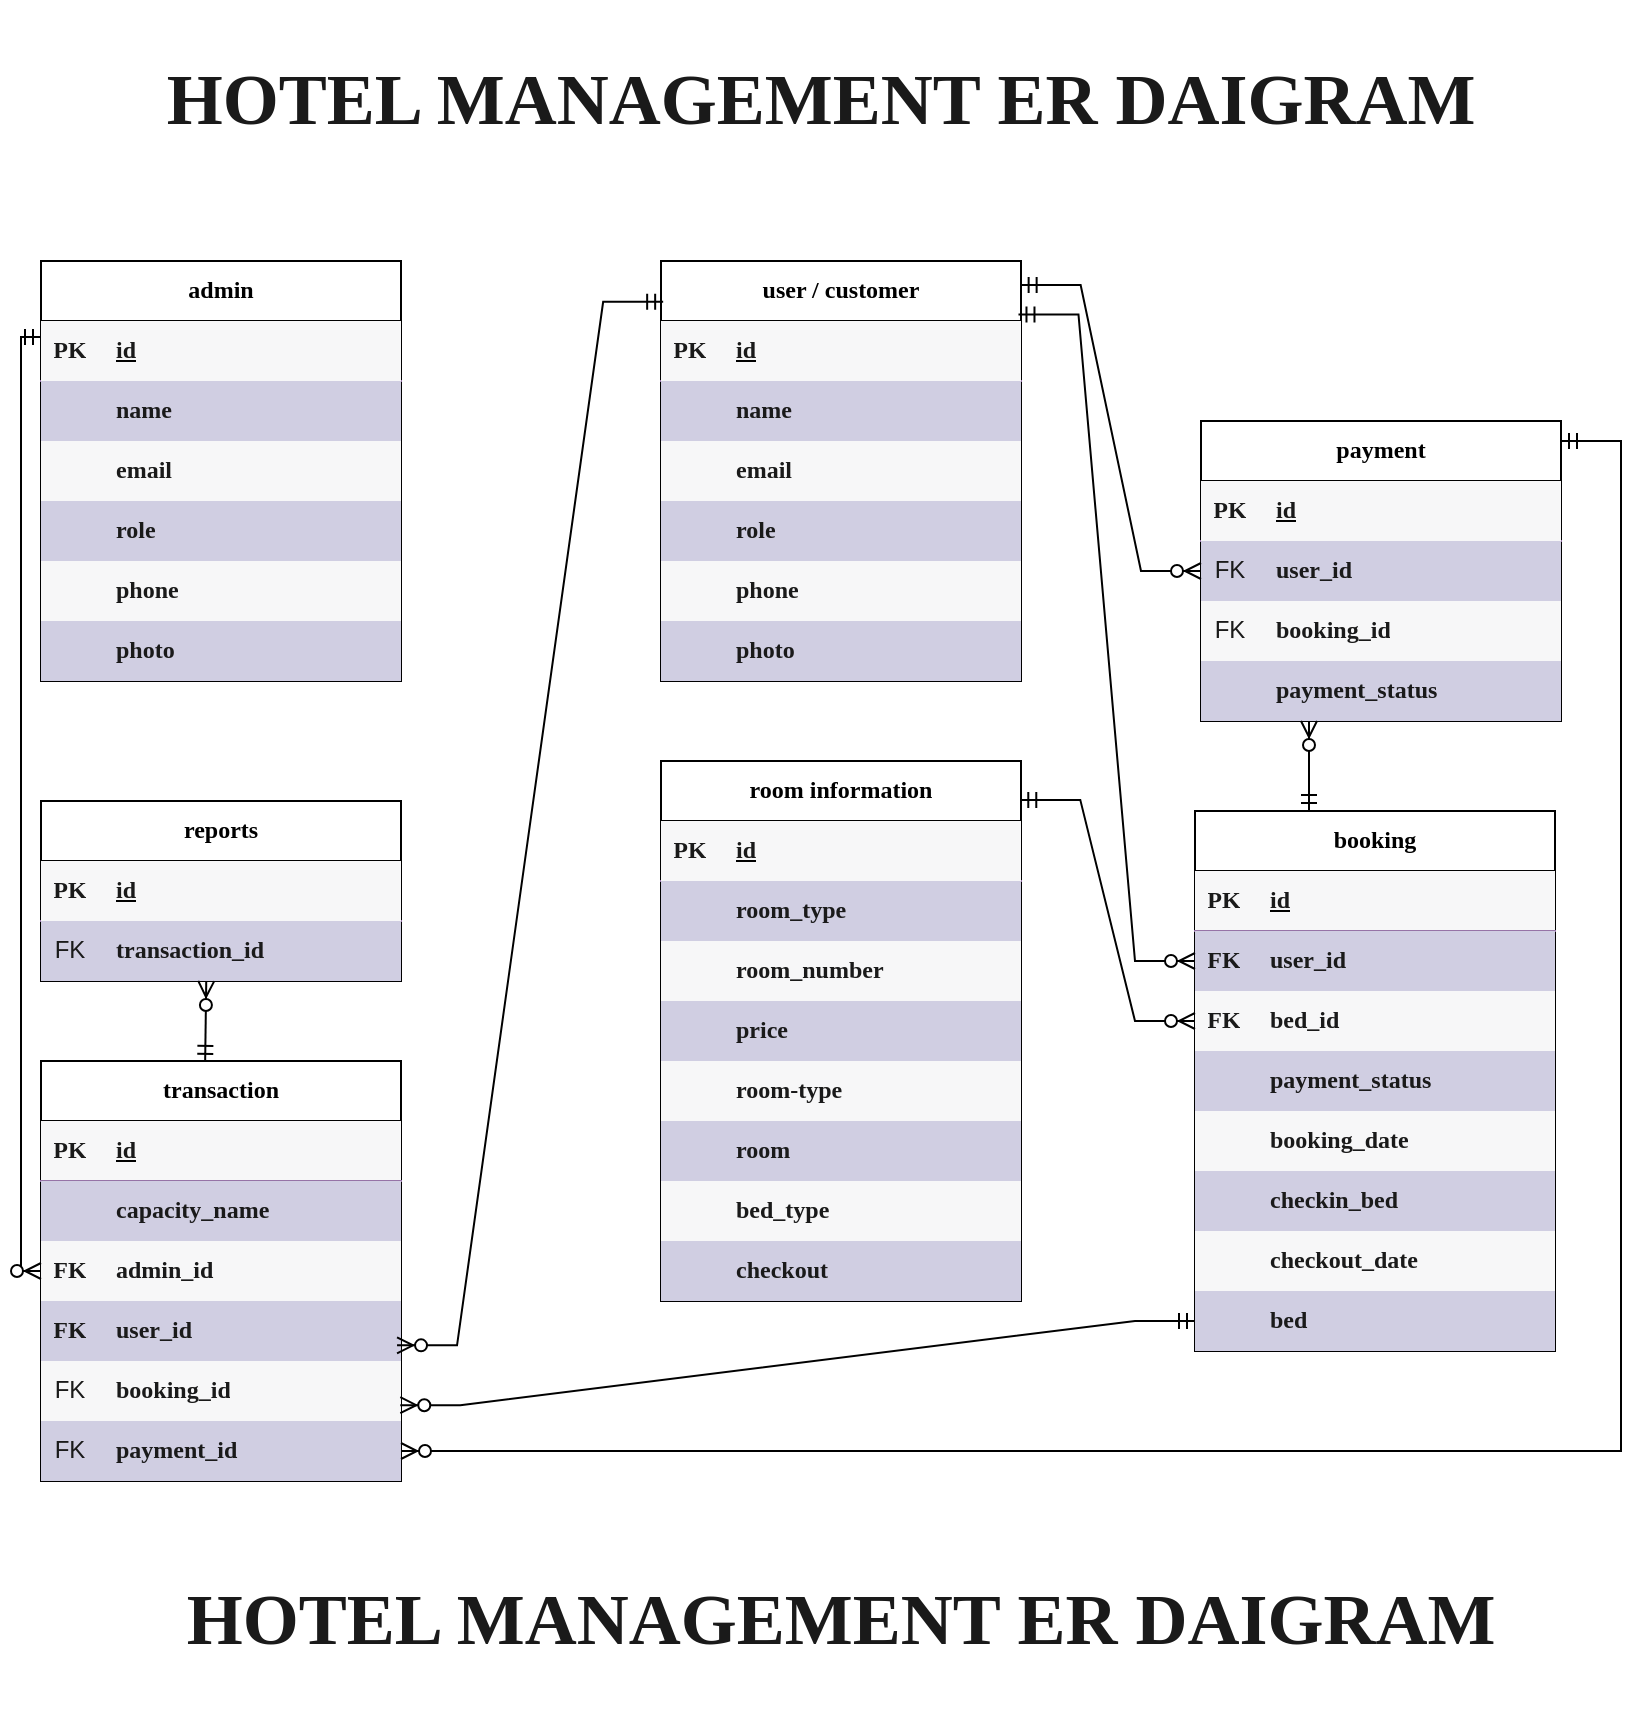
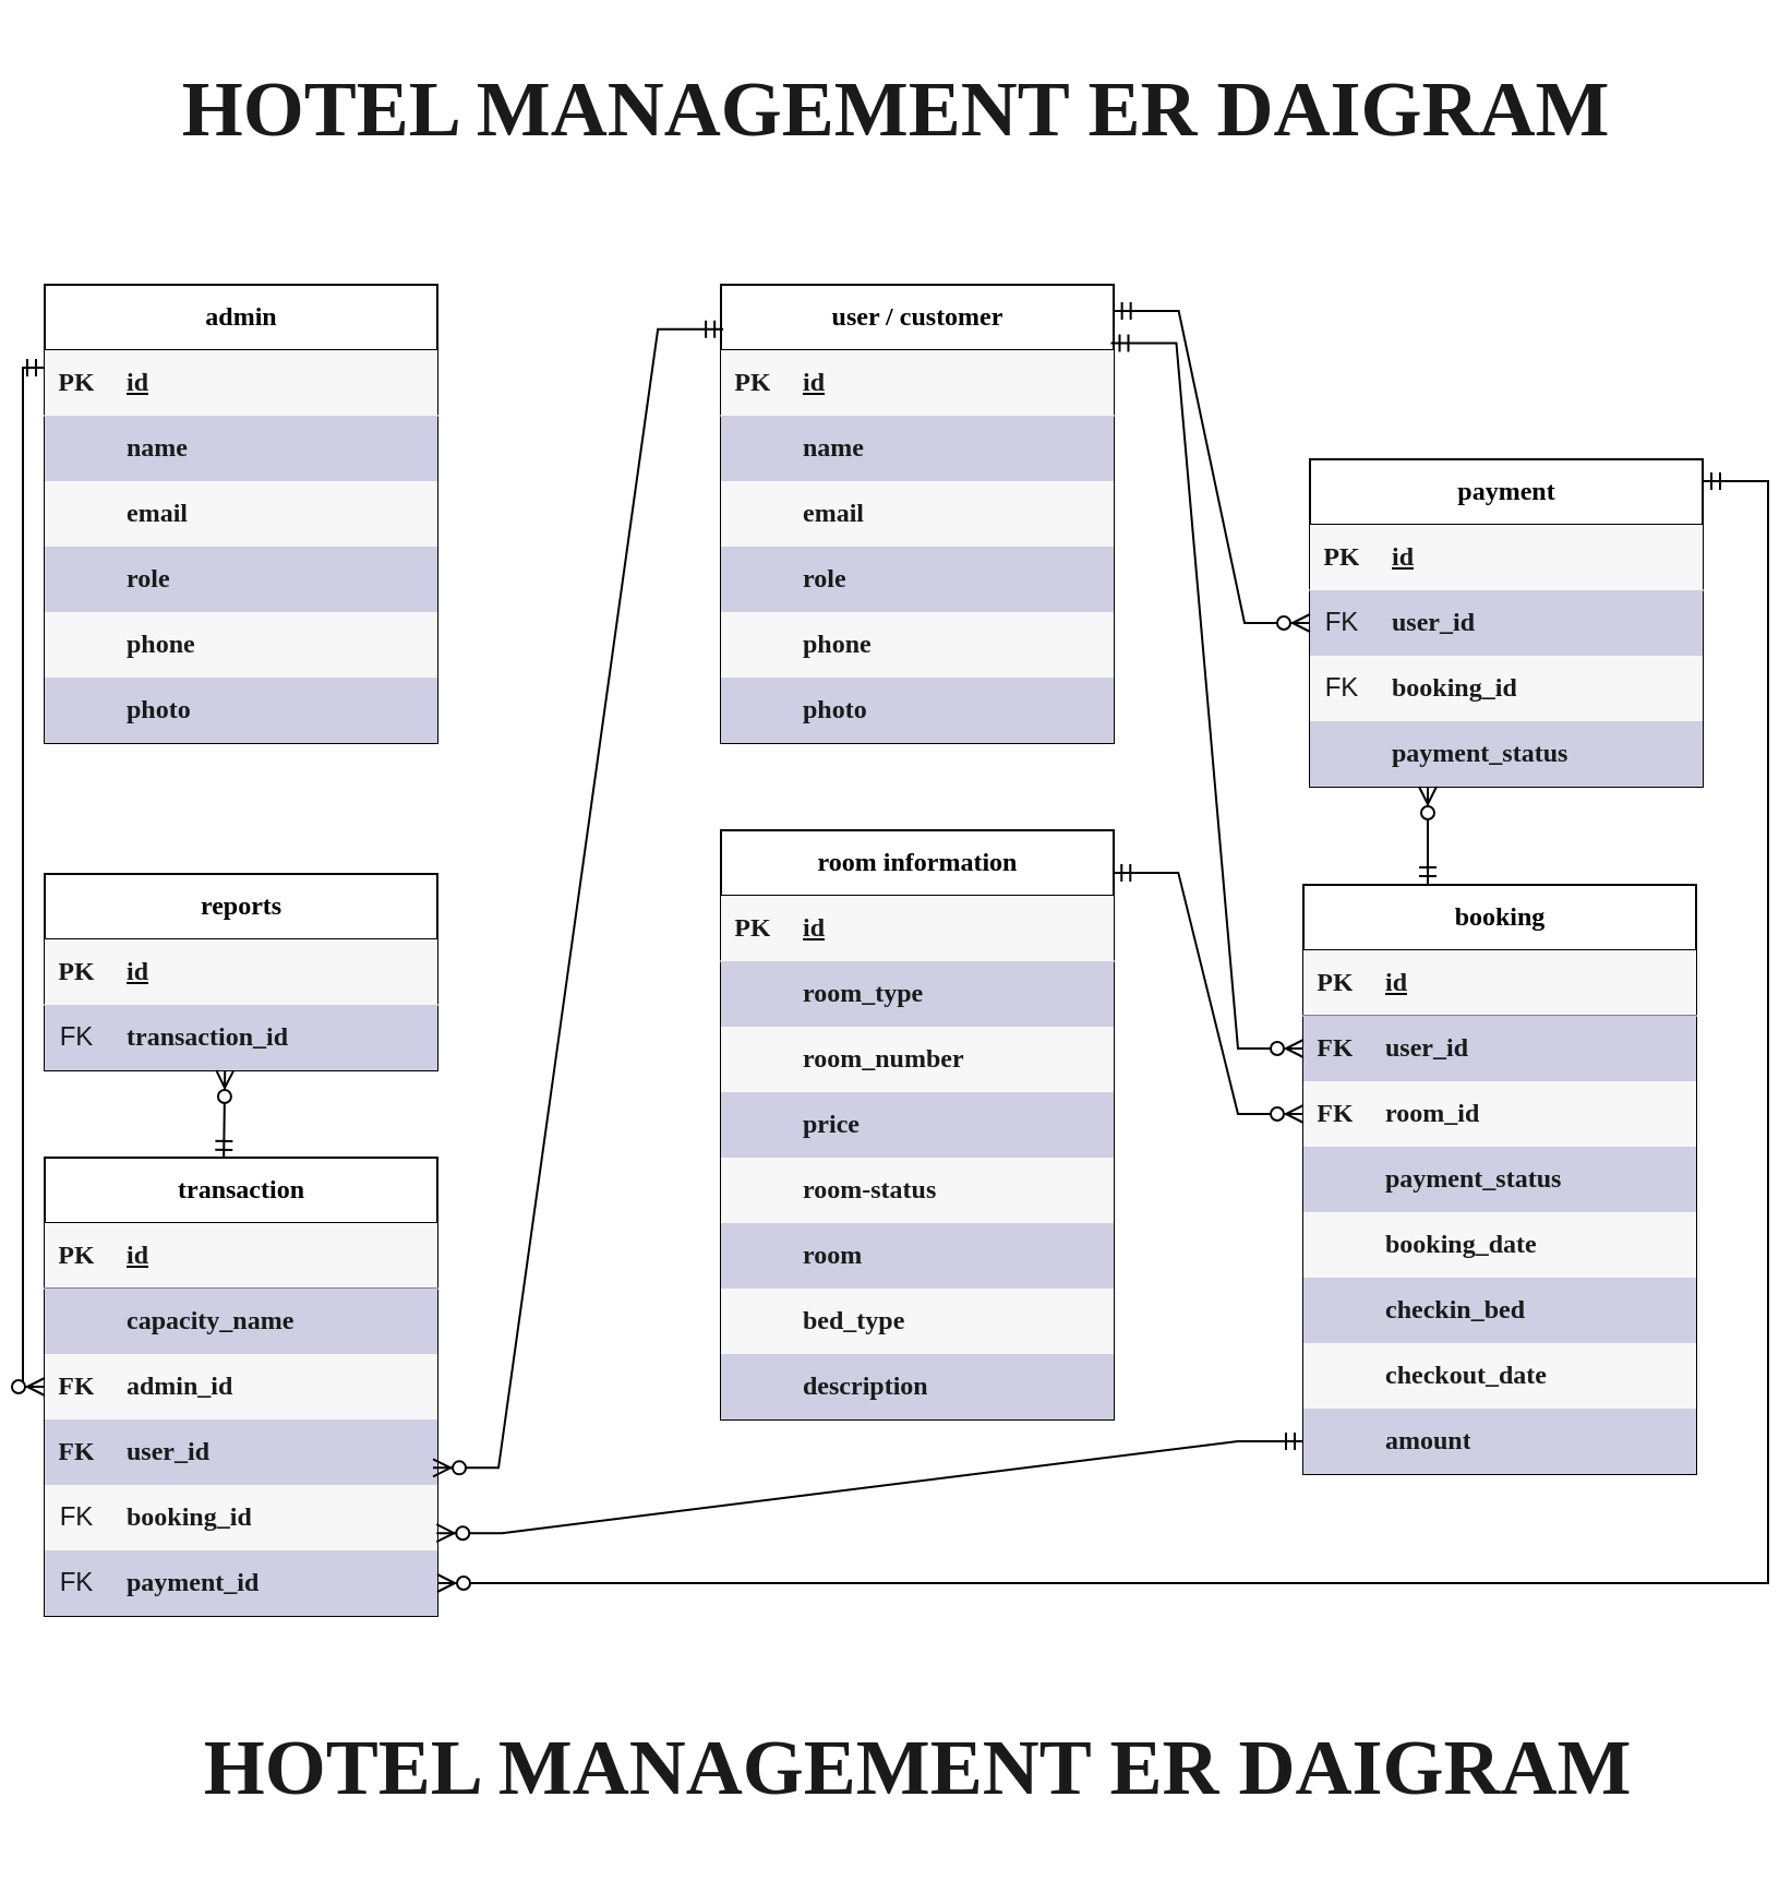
- <mxCell id="49" value="&lt;font face=&quot;Times New Roman&quot; color=&quot;#1a1a1a&quot;&gt;&lt;b&gt;bed_id&lt;/b&gt;&lt;/font&gt;" style="shape=partialRectangle;connectable=0;fillColor=none;top=0;left=0;bottom=0;right=0;align=left;spacingLeft=6;overflow=hidden;whiteSpace=wrap;html=1;" vertex="1" parent="47"><mxGeometry x="30" width="150" height="30" as="geometry"><mxRectangle width="150" height="30" as="alternateBounds" /></mxGeometry></mxCell>
+ <mxCell id="49" value="&lt;font face=&quot;Times New Roman&quot; color=&quot;#1a1a1a&quot;&gt;&lt;b&gt;room_id&lt;/b&gt;&lt;/font&gt;" style="shape=partialRectangle;connectable=0;fillColor=none;top=0;left=0;bottom=0;right=0;align=left;spacingLeft=6;overflow=hidden;whiteSpace=wrap;html=1;" vertex="1" parent="47"><mxGeometry x="30" width="150" height="30" as="geometry"><mxRectangle width="150" height="30" as="alternateBounds" /></mxGeometry></mxCell>
- <mxCell id="80" value="&lt;font color=&quot;#1a1a1a&quot;&gt;&lt;b&gt;room-type&lt;/b&gt;&lt;/font&gt;" style="shape=partialRectangle;connectable=0;fillColor=none;top=0;left=0;bottom=0;right=0;align=left;spacingLeft=6;overflow=hidden;whiteSpace=wrap;html=1;fontFamily=Times New Roman;" vertex="1" parent="78"><mxGeometry x="30" width="150" height="30" as="geometry"><mxRectangle width="150" height="30" as="alternateBounds" /></mxGeometry></mxCell>
+ <mxCell id="80" value="&lt;font color=&quot;#1a1a1a&quot;&gt;&lt;b&gt;room-status&lt;/b&gt;&lt;/font&gt;" style="shape=partialRectangle;connectable=0;fillColor=none;top=0;left=0;bottom=0;right=0;align=left;spacingLeft=6;overflow=hidden;whiteSpace=wrap;html=1;fontFamily=Times New Roman;" vertex="1" parent="78"><mxGeometry x="30" width="150" height="30" as="geometry"><mxRectangle width="150" height="30" as="alternateBounds" /></mxGeometry></mxCell>
- <mxCell id="89" value="&lt;font color=&quot;#1a1a1a&quot;&gt;&lt;b&gt;checkout&lt;/b&gt;&lt;/font&gt;" style="shape=partialRectangle;connectable=0;fillColor=none;top=0;left=0;bottom=0;right=0;align=left;spacingLeft=6;overflow=hidden;whiteSpace=wrap;html=1;fontFamily=Times New Roman;" vertex="1" parent="87"><mxGeometry x="30" width="150" height="30" as="geometry"><mxRectangle width="150" height="30" as="alternateBounds" /></mxGeometry></mxCell>
+ <mxCell id="89" value="&lt;font color=&quot;#1a1a1a&quot;&gt;&lt;b&gt;description&lt;/b&gt;&lt;/font&gt;" style="shape=partialRectangle;connectable=0;fillColor=none;top=0;left=0;bottom=0;right=0;align=left;spacingLeft=6;overflow=hidden;whiteSpace=wrap;html=1;fontFamily=Times New Roman;" vertex="1" parent="87"><mxGeometry x="30" width="150" height="30" as="geometry"><mxRectangle width="150" height="30" as="alternateBounds" /></mxGeometry></mxCell>
- <mxCell id="64" value="&lt;font face=&quot;Times New Roman&quot; color=&quot;#1a1a1a&quot;&gt;&lt;b&gt;bed&lt;/b&gt;&lt;/font&gt;" style="shape=partialRectangle;connectable=0;fillColor=none;top=0;left=0;bottom=0;right=0;align=left;spacingLeft=6;overflow=hidden;whiteSpace=wrap;html=1;" vertex="1" parent="62"><mxGeometry x="30" width="150" height="30" as="geometry"><mxRectangle width="150" height="30" as="alternateBounds" /></mxGeometry></mxCell>
+ <mxCell id="64" value="&lt;font face=&quot;Times New Roman&quot; color=&quot;#1a1a1a&quot;&gt;&lt;b&gt;amount&lt;/b&gt;&lt;/font&gt;" style="shape=partialRectangle;connectable=0;fillColor=none;top=0;left=0;bottom=0;right=0;align=left;spacingLeft=6;overflow=hidden;whiteSpace=wrap;html=1;" vertex="1" parent="62"><mxGeometry x="30" width="150" height="30" as="geometry"><mxRectangle width="150" height="30" as="alternateBounds" /></mxGeometry></mxCell>
